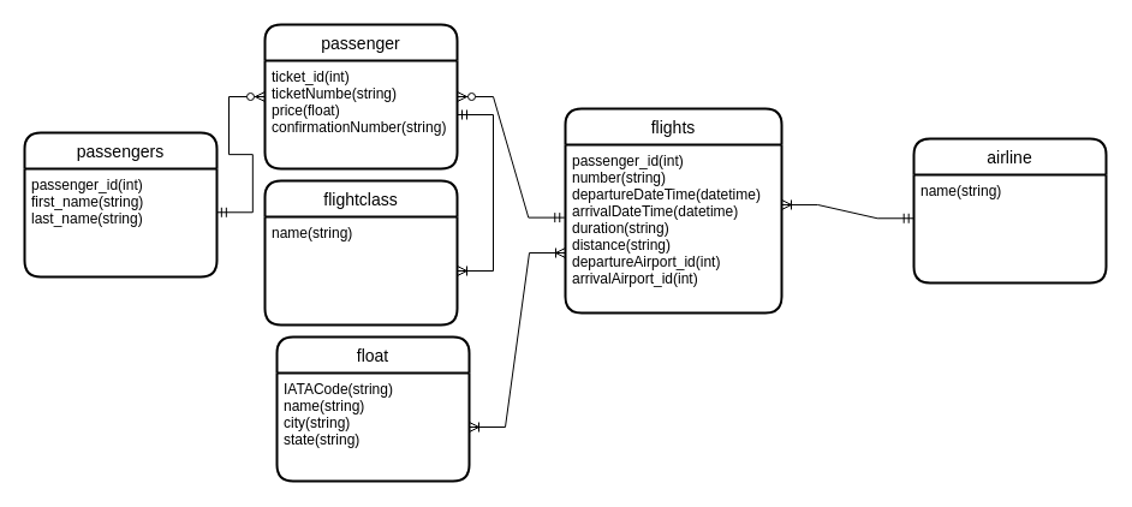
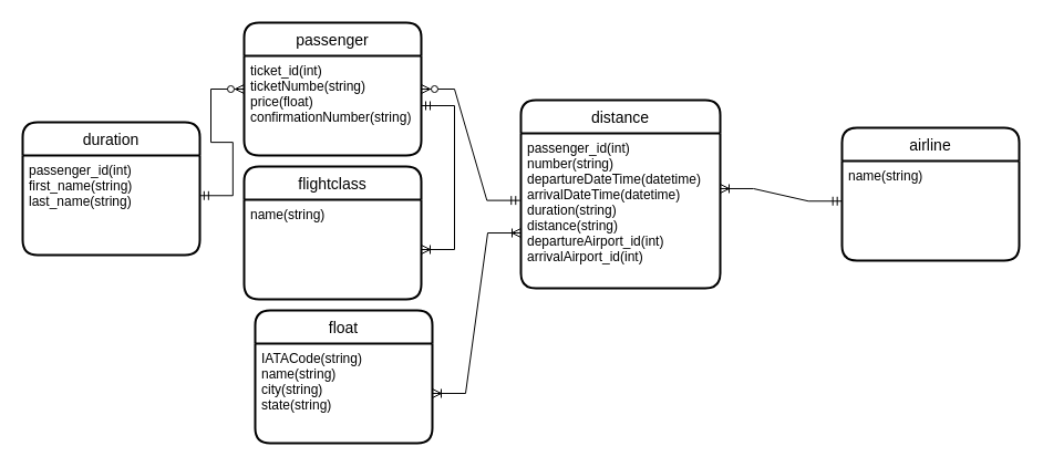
- <mxCell id="4" value="flights" style="swimlane;childLayout=stackLayout;horizontal=1;startSize=30;horizontalStack=0;rounded=1;fontSize=14;fontStyle=0;strokeWidth=2;resizeParent=0;resizeLast=1;shadow=0;dashed=0;align=center;" vertex="1" parent="1"><mxGeometry x="470" y="90" width="180" height="170" as="geometry" /></mxCell>
+ <mxCell id="4" value="distance" style="swimlane;childLayout=stackLayout;horizontal=1;startSize=30;horizontalStack=0;rounded=1;fontSize=14;fontStyle=0;strokeWidth=2;resizeParent=0;resizeLast=1;shadow=0;dashed=0;align=center;" vertex="1" parent="1"><mxGeometry x="470" y="90" width="180" height="170" as="geometry" /></mxCell>
- <mxCell id="2" value="passengers" style="swimlane;childLayout=stackLayout;horizontal=1;startSize=30;horizontalStack=0;rounded=1;fontSize=14;fontStyle=0;strokeWidth=2;resizeParent=0;resizeLast=1;shadow=0;dashed=0;align=center;" vertex="1" parent="1"><mxGeometry x="20" y="110" width="160" height="120" as="geometry" /></mxCell>
+ <mxCell id="2" value="duration" style="swimlane;childLayout=stackLayout;horizontal=1;startSize=30;horizontalStack=0;rounded=1;fontSize=14;fontStyle=0;strokeWidth=2;resizeParent=0;resizeLast=1;shadow=0;dashed=0;align=center;" vertex="1" parent="1"><mxGeometry x="20" y="110" width="160" height="120" as="geometry" /></mxCell>
